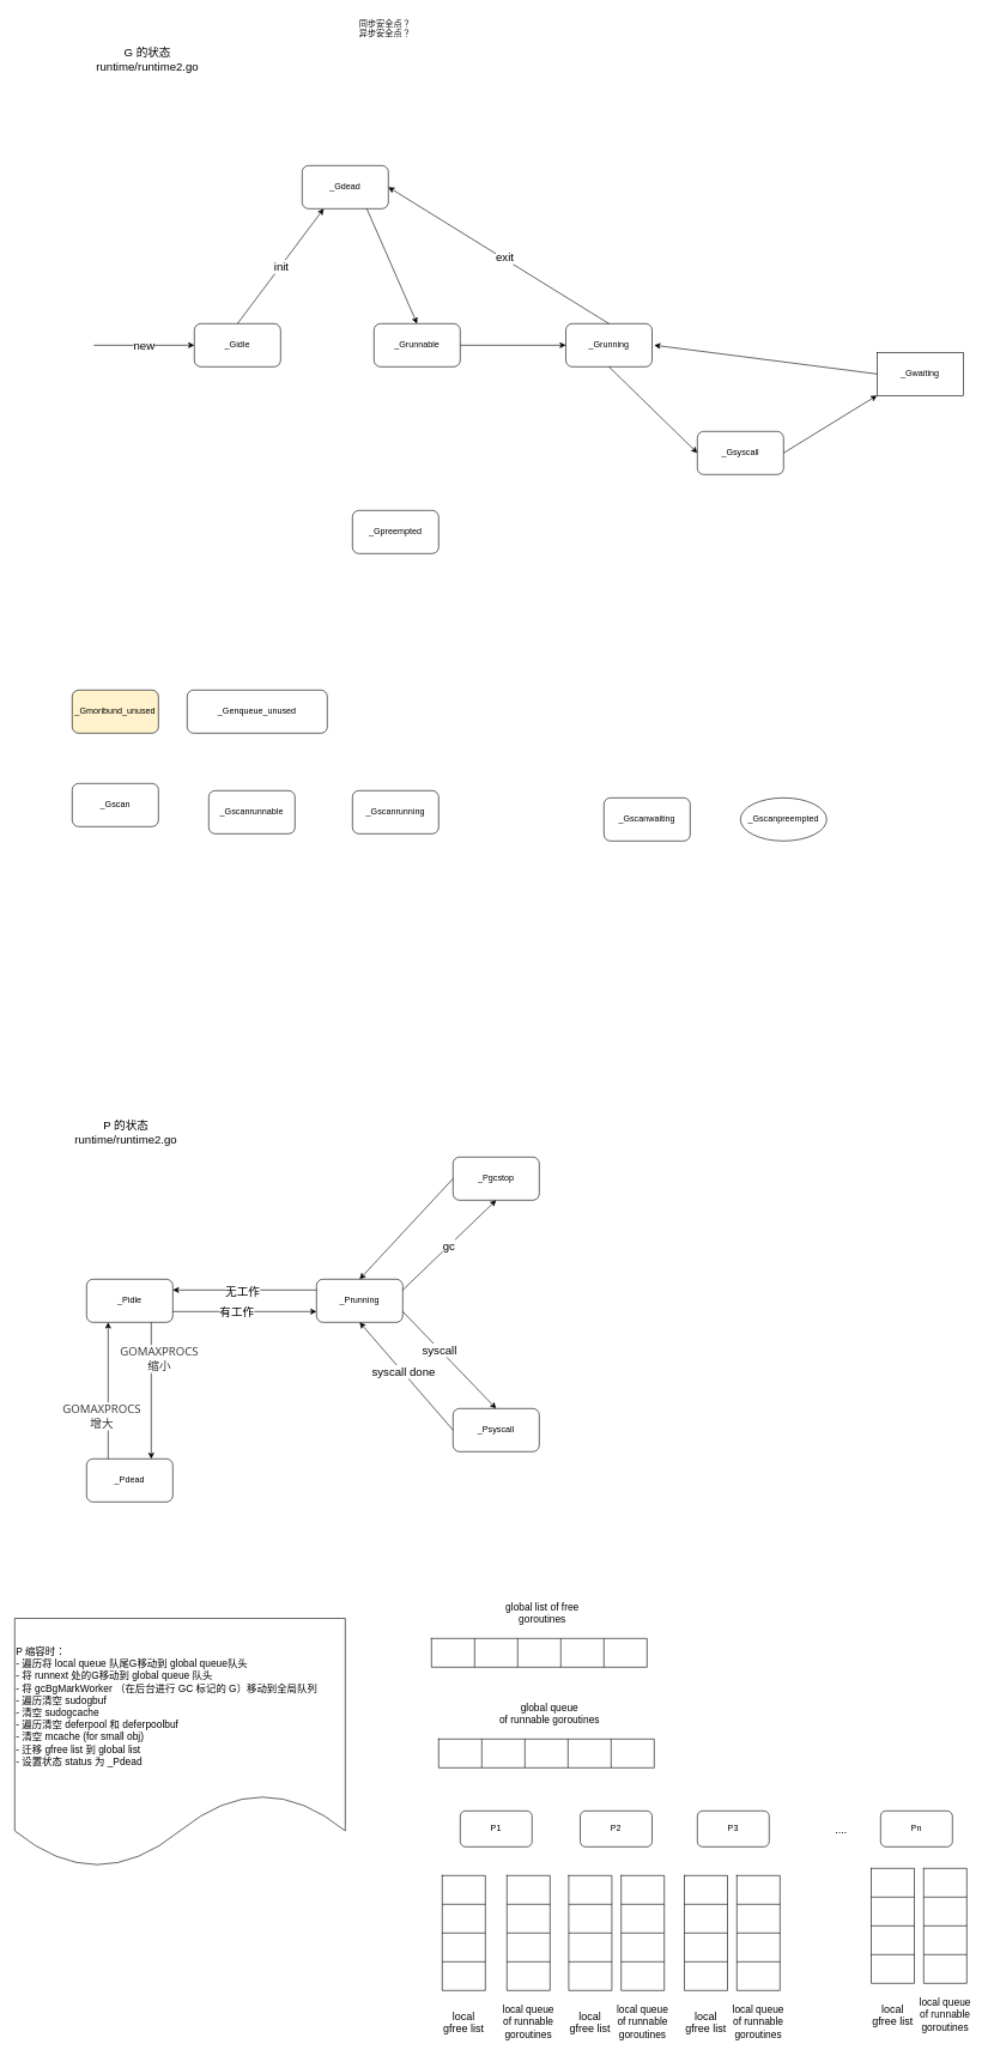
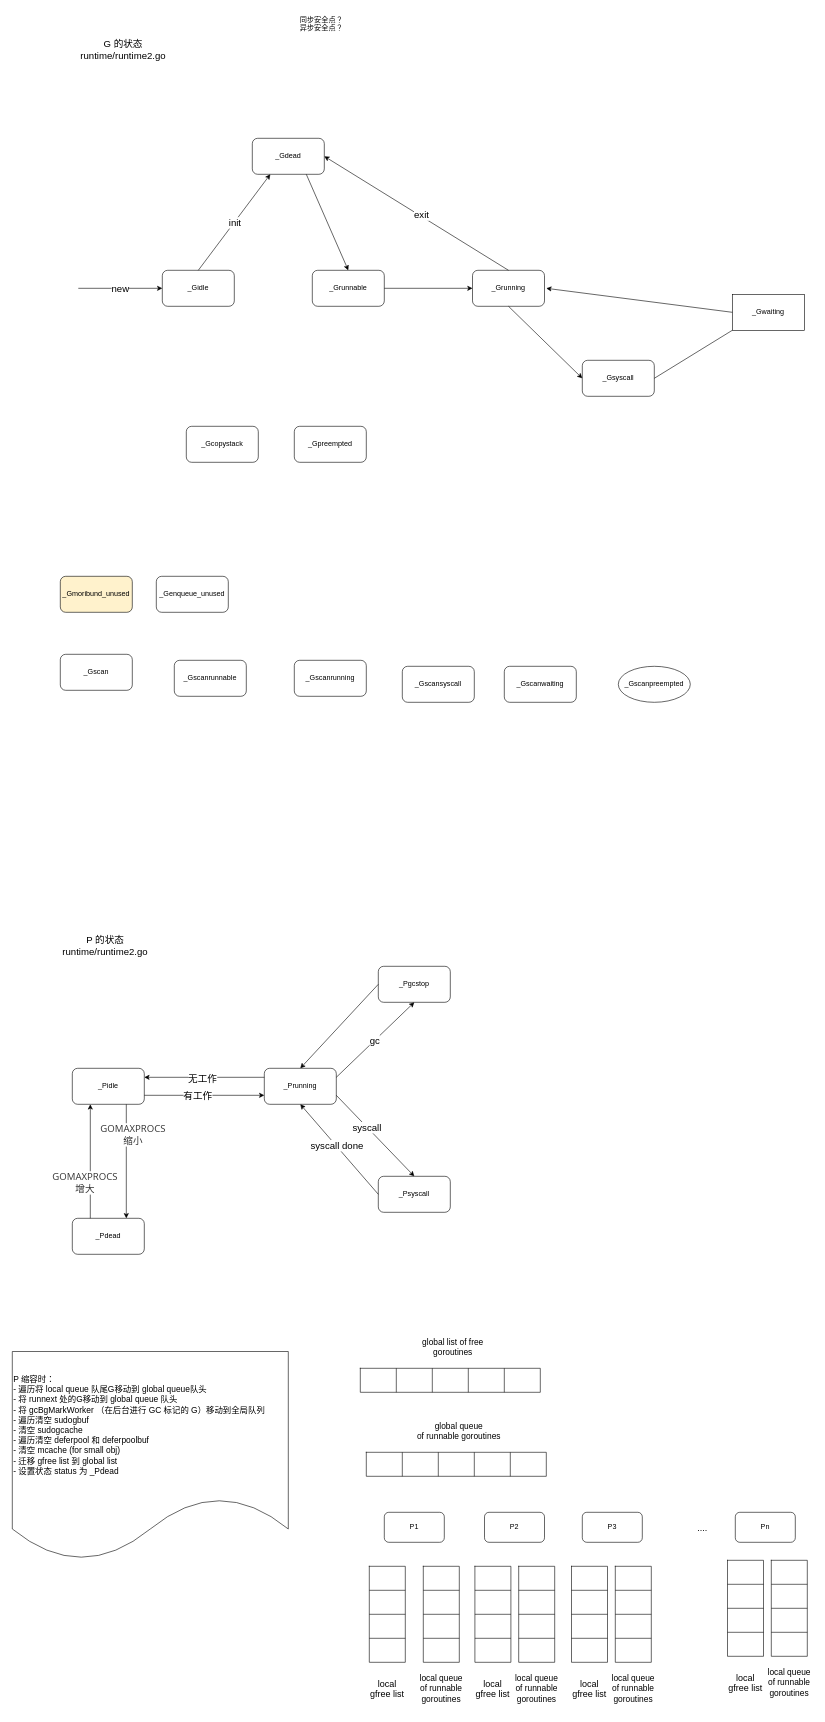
- <mxCell id="45" value="" style="endArrow=classic;html=1;fontSize=16;entryX=0;entryY=1;entryDx=0;entryDy=0;exitX=1;exitY=0.5;exitDx=0;exitDy=0;" parent="1" source="5" target="7" edge="1"><mxGeometry width="50" height="50" relative="1" as="geometry"><mxPoint x="860" y="530" as="sourcePoint" /><mxPoint x="910" y="480" as="targetPoint" /></mxGeometry></mxCell>
+ <mxCell id="45" value="" style="endArrow=none;html=1;fontSize=16;entryX=0;entryY=1;entryDx=0;entryDy=0;exitX=1;exitY=0.5;exitDx=0;exitDy=0;" parent="1" source="5" target="7" edge="1"><mxGeometry width="50" height="50" relative="1" as="geometry"><mxPoint x="860" y="530" as="sourcePoint" /><mxPoint x="910" y="480" as="targetPoint" /></mxGeometry></mxCell>
+ <mxCell id="12" value="_Gcopystack" style="rounded=1;whiteSpace=wrap;html=1;" parent="1" vertex="1"><mxGeometry x="310" y="710" width="120" height="60" as="geometry" /></mxCell>
- <mxCell id="11" value="_Genqueue_unused" style="rounded=1;whiteSpace=wrap;html=1;" parent="1" vertex="1"><mxGeometry x="260" y="960" width="195" height="60" as="geometry" /></mxCell>
+ <mxCell id="11" value="_Genqueue_unused" style="rounded=1;whiteSpace=wrap;html=1;" parent="1" vertex="1"><mxGeometry x="260" y="960" width="120" height="60" as="geometry" /></mxCell>
+ <mxCell id="18" value="_Gscansyscall" style="rounded=1;whiteSpace=wrap;html=1;" parent="1" vertex="1"><mxGeometry x="670" y="1110" width="120" height="60" as="geometry" /></mxCell>
